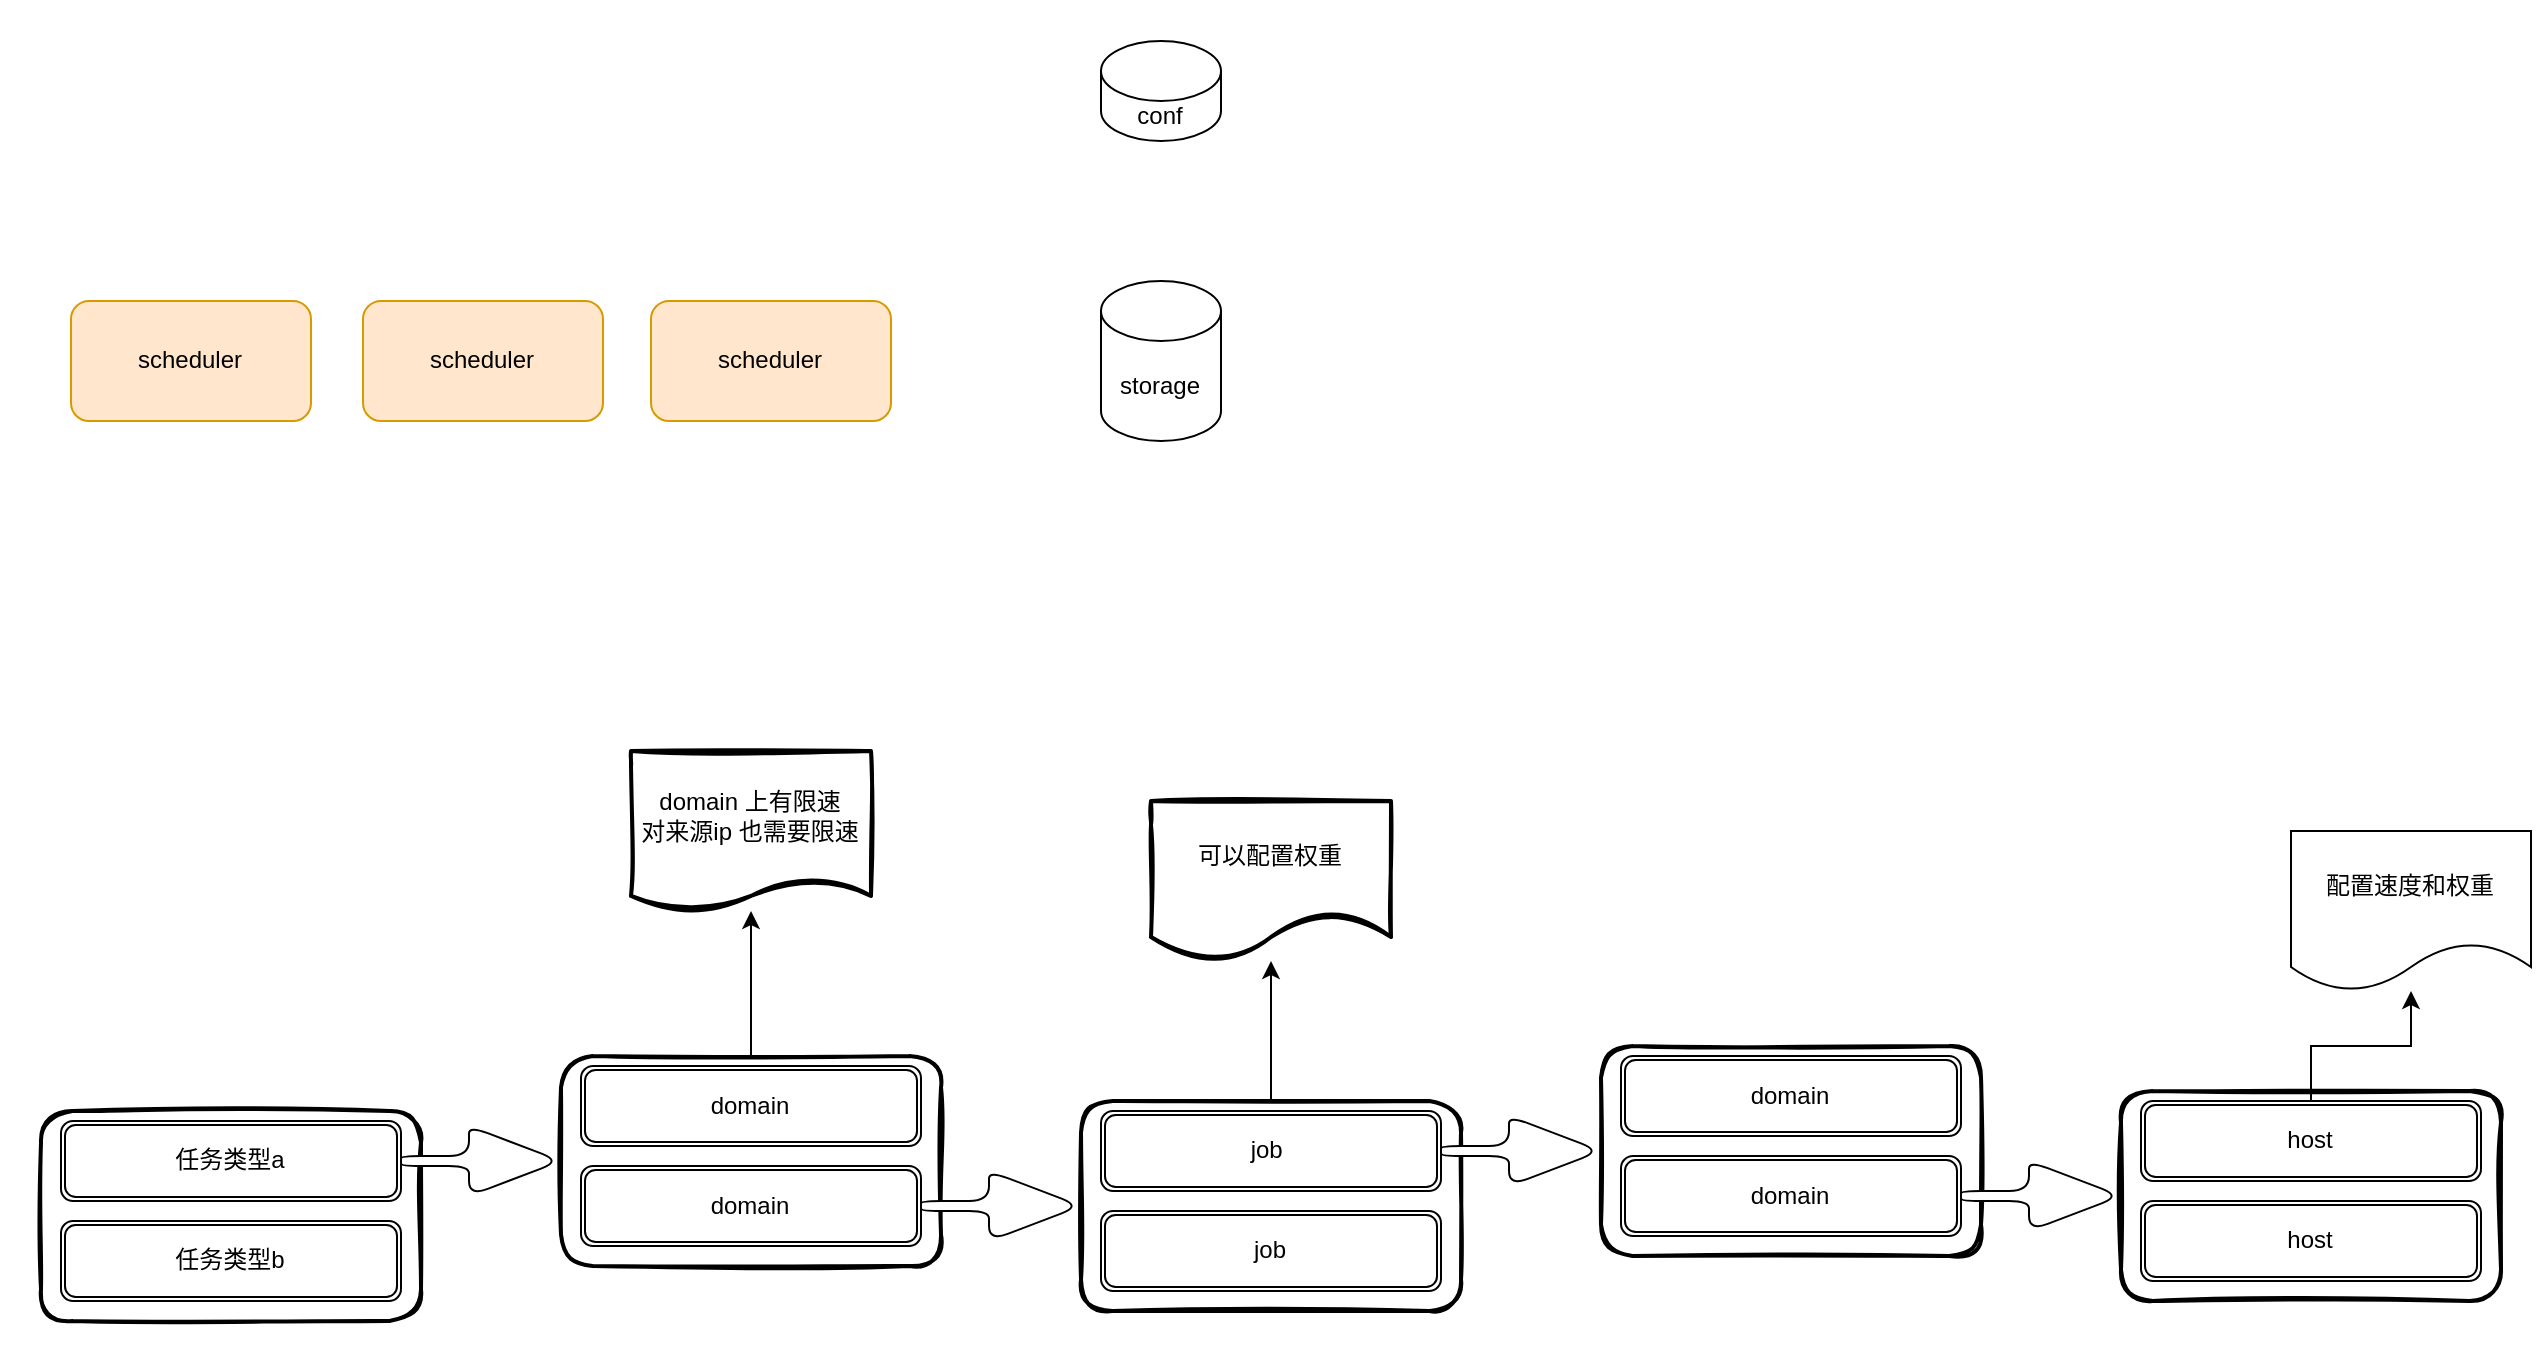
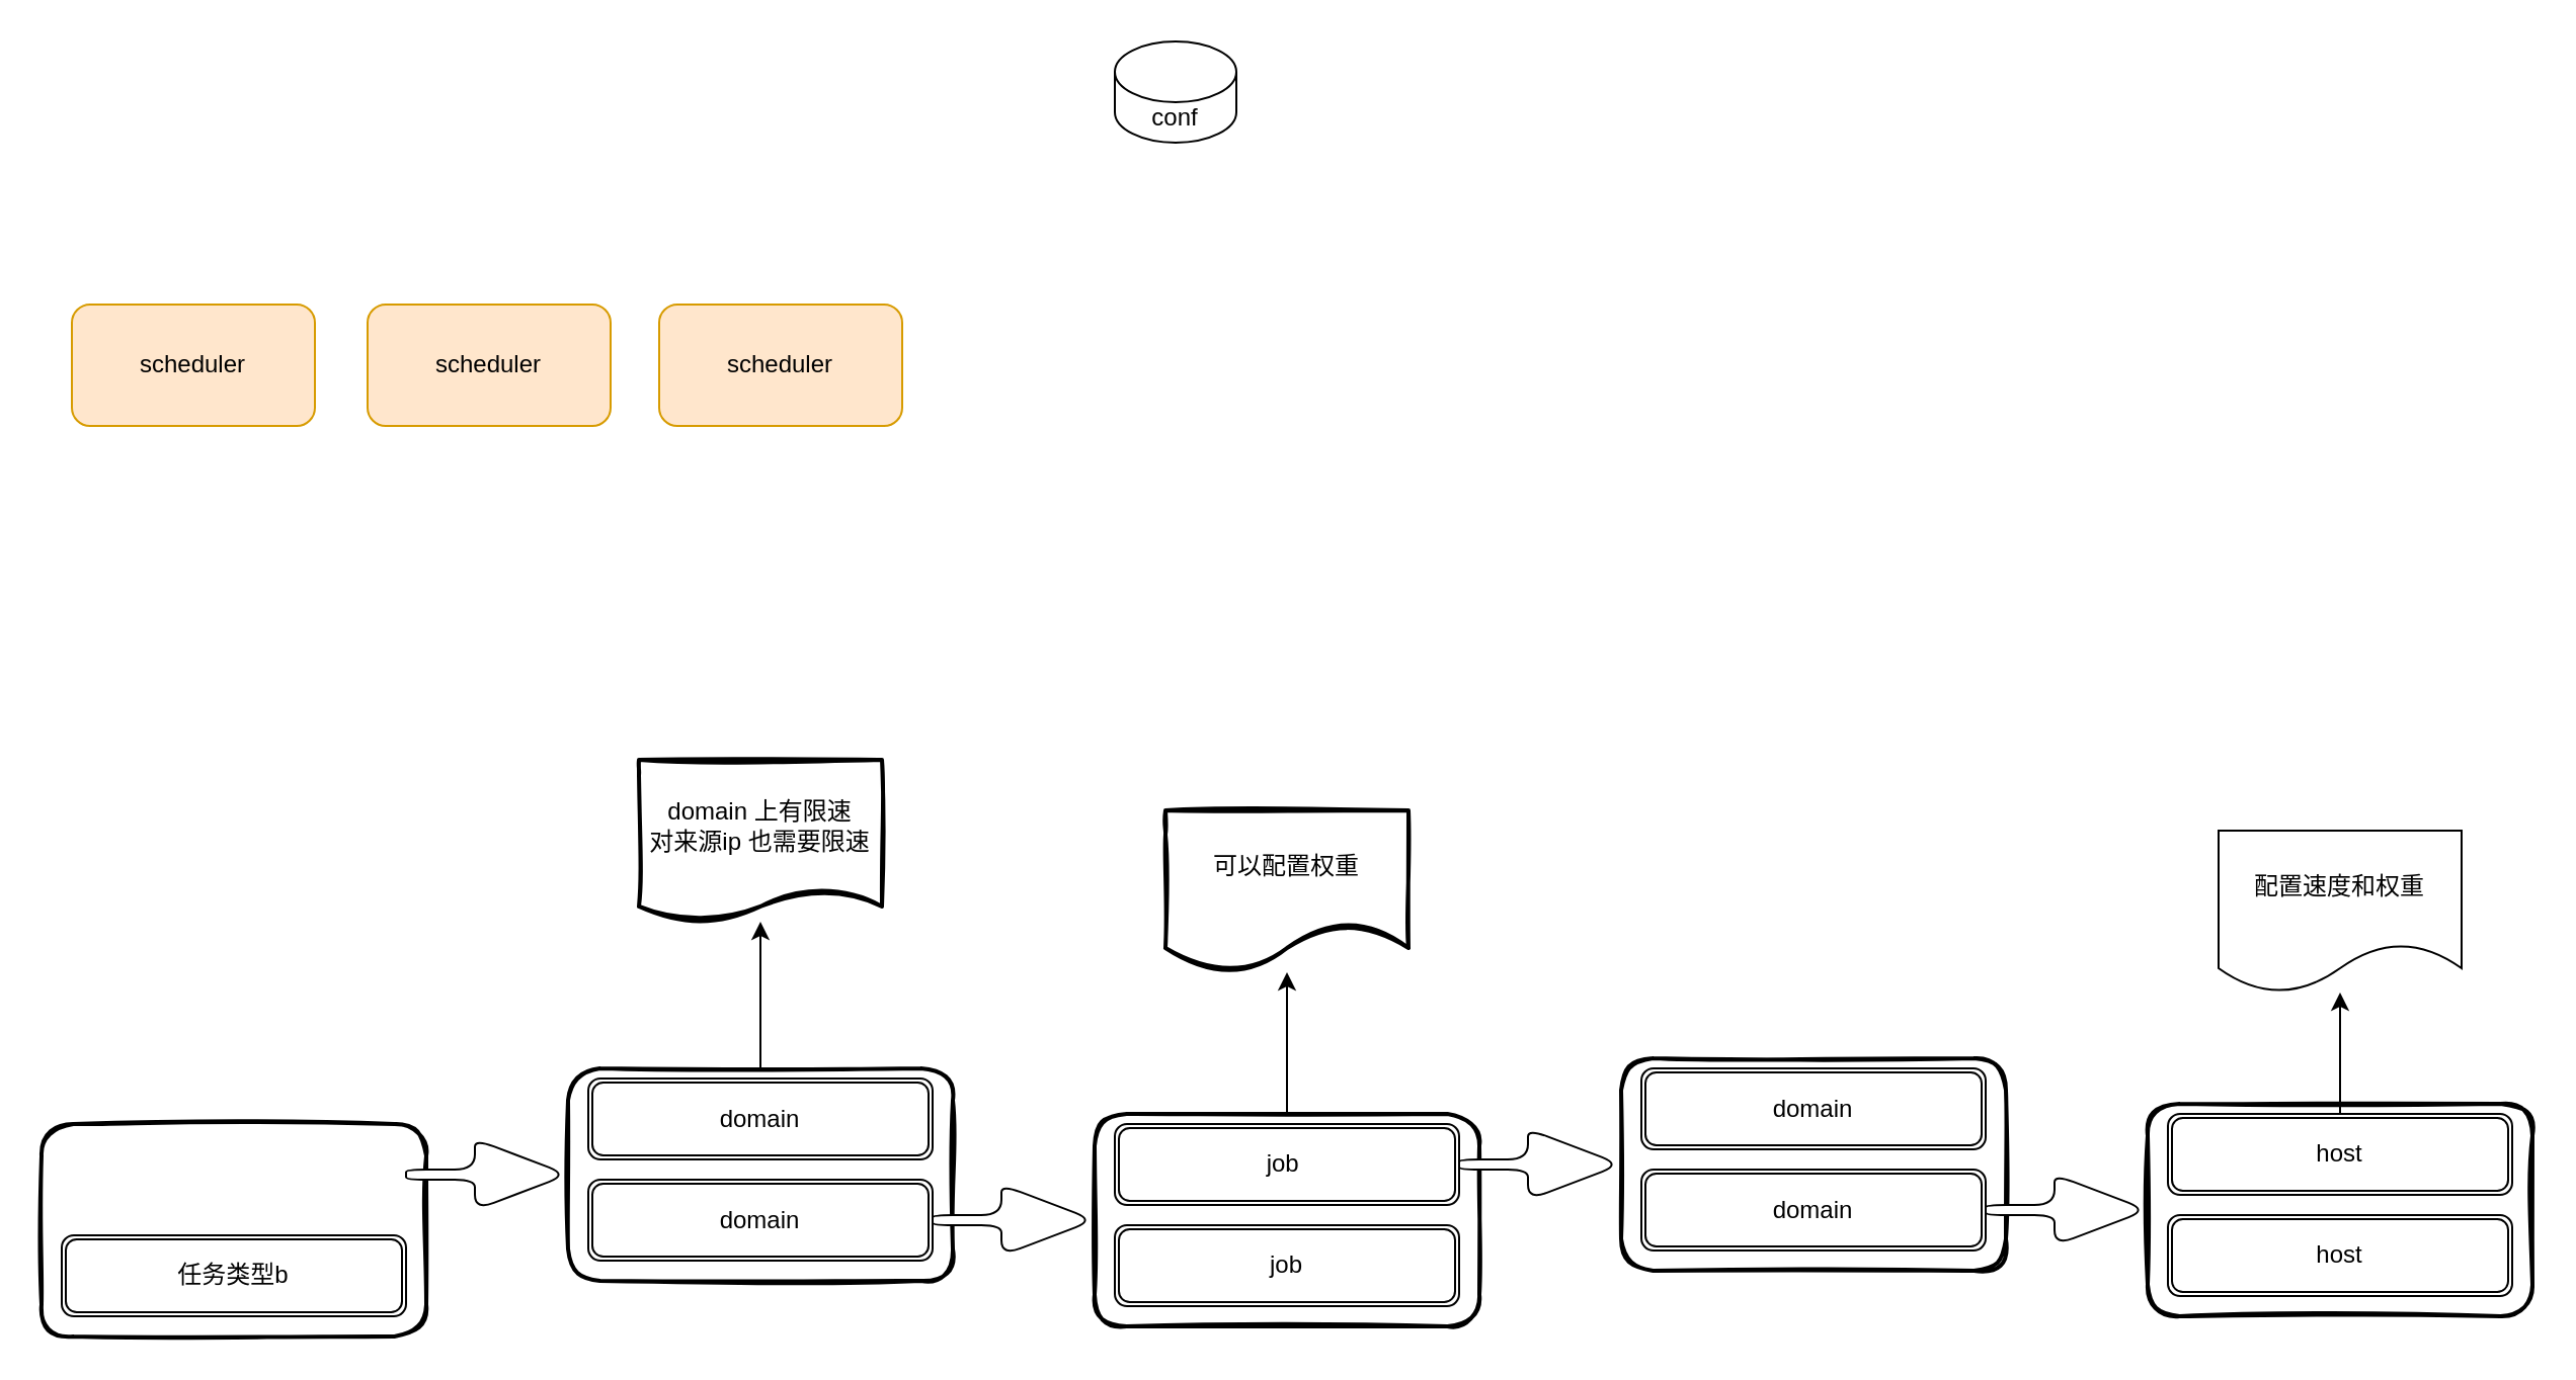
- <mxCell id="6" value="storage" style="shape=cylinder3;whiteSpace=wrap;html=1;boundedLbl=1;backgroundOutline=1;size=15;" parent="1" vertex="1"><mxGeometry x="550" y="140" width="60" height="80" as="geometry" /></mxCell>
- <mxCell id="31" value="配置速度和权重" style="shape=document;whiteSpace=wrap;html=1;boundedLbl=1;rounded=1;" vertex="1" parent="1"><mxGeometry x="1145" y="415" width="120" height="80" as="geometry" /></mxCell>
+ <mxCell id="31" value="配置速度和权重" style="shape=document;whiteSpace=wrap;html=1;boundedLbl=1;rounded=1;" vertex="1" parent="1"><mxGeometry x="1095" y="410" width="120" height="80" as="geometry" /></mxCell>
- <mxCell id="8" value="任务类型a" style="shape=ext;double=1;rounded=1;whiteSpace=wrap;html=1;" vertex="1" parent="1"><mxGeometry x="30" y="560" width="170" height="40" as="geometry" /></mxCell>
